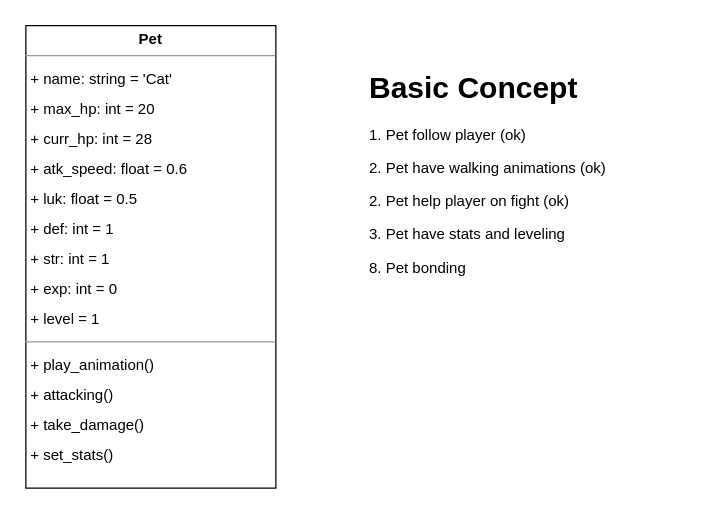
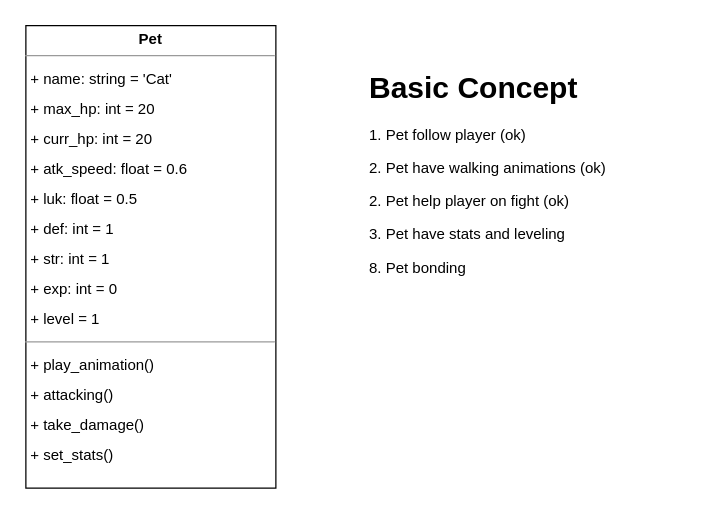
- <mxCell id="2" value="&lt;p style=&quot;margin:0px;margin-top:4px;text-align:center;&quot;&gt;&lt;b&gt;Pet&lt;/b&gt;&lt;/p&gt;&lt;hr size=&quot;1&quot;&gt;&lt;p style=&quot;margin: 0px 0px 0px 4px; line-height: 200%;&quot;&gt;+ name: string = 'Cat'&lt;/p&gt;&lt;p style=&quot;margin: 0px 0px 0px 4px; line-height: 200%;&quot;&gt;+ max_hp: int = 20&lt;/p&gt;&lt;p style=&quot;margin: 0px 0px 0px 4px; line-height: 200%;&quot;&gt;+ curr_hp: int = 28&lt;/p&gt;&lt;p style=&quot;margin: 0px 0px 0px 4px; line-height: 200%;&quot;&gt;+ atk_speed: float = 0.6&lt;/p&gt;&lt;p style=&quot;margin: 0px 0px 0px 4px; line-height: 200%;&quot;&gt;+ luk: float = 0.5&lt;/p&gt;&lt;p style=&quot;margin: 0px 0px 0px 4px; line-height: 200%;&quot;&gt;+ def: int = 1&lt;/p&gt;&lt;p style=&quot;margin: 0px 0px 0px 4px; line-height: 200%;&quot;&gt;+ str: int = 1&lt;/p&gt;&lt;p style=&quot;margin: 0px 0px 0px 4px; line-height: 200%;&quot;&gt;+ exp: int = 0&lt;/p&gt;&lt;p style=&quot;margin: 0px 0px 0px 4px; line-height: 200%;&quot;&gt;+ level = 1&lt;br&gt;&lt;/p&gt;&lt;hr style=&quot;line-height: 200%;&quot; size=&quot;1&quot;&gt;&lt;p style=&quot;margin: 0px 0px 0px 4px; line-height: 200%;&quot;&gt;+ play_animation()&lt;/p&gt;&lt;p style=&quot;margin: 0px 0px 0px 4px; line-height: 200%;&quot;&gt;+ attacking()&lt;/p&gt;&lt;p style=&quot;margin: 0px 0px 0px 4px; line-height: 200%;&quot;&gt;+ take_damage()&lt;/p&gt;&lt;p style=&quot;margin: 0px 0px 0px 4px; line-height: 200%;&quot;&gt;+ set_stats()&lt;br&gt;&lt;/p&gt;" style="verticalAlign=top;align=left;overflow=fill;fontSize=12;fontFamily=Helvetica;html=1;" parent="1" vertex="1"><mxGeometry x="20" y="20" width="200" height="370" as="geometry" /></mxCell>
+ <mxCell id="2" value="&lt;p style=&quot;margin:0px;margin-top:4px;text-align:center;&quot;&gt;&lt;b&gt;Pet&lt;/b&gt;&lt;/p&gt;&lt;hr size=&quot;1&quot;&gt;&lt;p style=&quot;margin: 0px 0px 0px 4px; line-height: 200%;&quot;&gt;+ name: string = 'Cat'&lt;/p&gt;&lt;p style=&quot;margin: 0px 0px 0px 4px; line-height: 200%;&quot;&gt;+ max_hp: int = 20&lt;/p&gt;&lt;p style=&quot;margin: 0px 0px 0px 4px; line-height: 200%;&quot;&gt;+ curr_hp: int = 20&lt;/p&gt;&lt;p style=&quot;margin: 0px 0px 0px 4px; line-height: 200%;&quot;&gt;+ atk_speed: float = 0.6&lt;/p&gt;&lt;p style=&quot;margin: 0px 0px 0px 4px; line-height: 200%;&quot;&gt;+ luk: float = 0.5&lt;/p&gt;&lt;p style=&quot;margin: 0px 0px 0px 4px; line-height: 200%;&quot;&gt;+ def: int = 1&lt;/p&gt;&lt;p style=&quot;margin: 0px 0px 0px 4px; line-height: 200%;&quot;&gt;+ str: int = 1&lt;/p&gt;&lt;p style=&quot;margin: 0px 0px 0px 4px; line-height: 200%;&quot;&gt;+ exp: int = 0&lt;/p&gt;&lt;p style=&quot;margin: 0px 0px 0px 4px; line-height: 200%;&quot;&gt;+ level = 1&lt;br&gt;&lt;/p&gt;&lt;hr style=&quot;line-height: 200%;&quot; size=&quot;1&quot;&gt;&lt;p style=&quot;margin: 0px 0px 0px 4px; line-height: 200%;&quot;&gt;+ play_animation()&lt;/p&gt;&lt;p style=&quot;margin: 0px 0px 0px 4px; line-height: 200%;&quot;&gt;+ attacking()&lt;/p&gt;&lt;p style=&quot;margin: 0px 0px 0px 4px; line-height: 200%;&quot;&gt;+ take_damage()&lt;/p&gt;&lt;p style=&quot;margin: 0px 0px 0px 4px; line-height: 200%;&quot;&gt;+ set_stats()&lt;br&gt;&lt;/p&gt;" style="verticalAlign=top;align=left;overflow=fill;fontSize=12;fontFamily=Helvetica;html=1;" parent="1" vertex="1"><mxGeometry x="20" y="20" width="200" height="370" as="geometry" /></mxCell>
